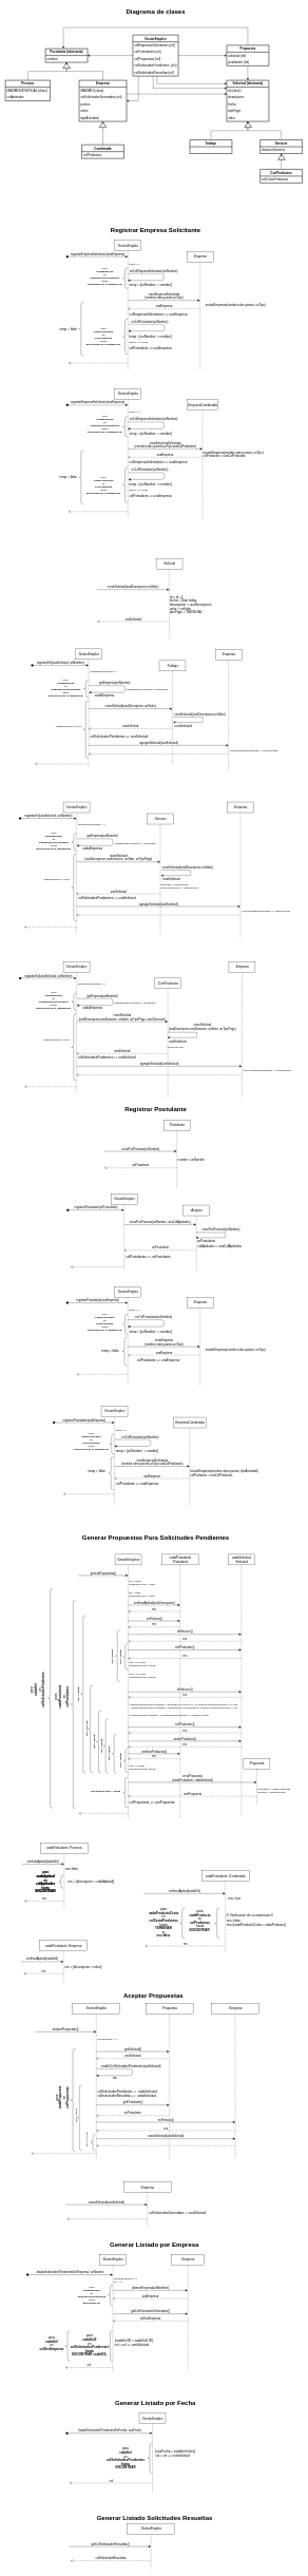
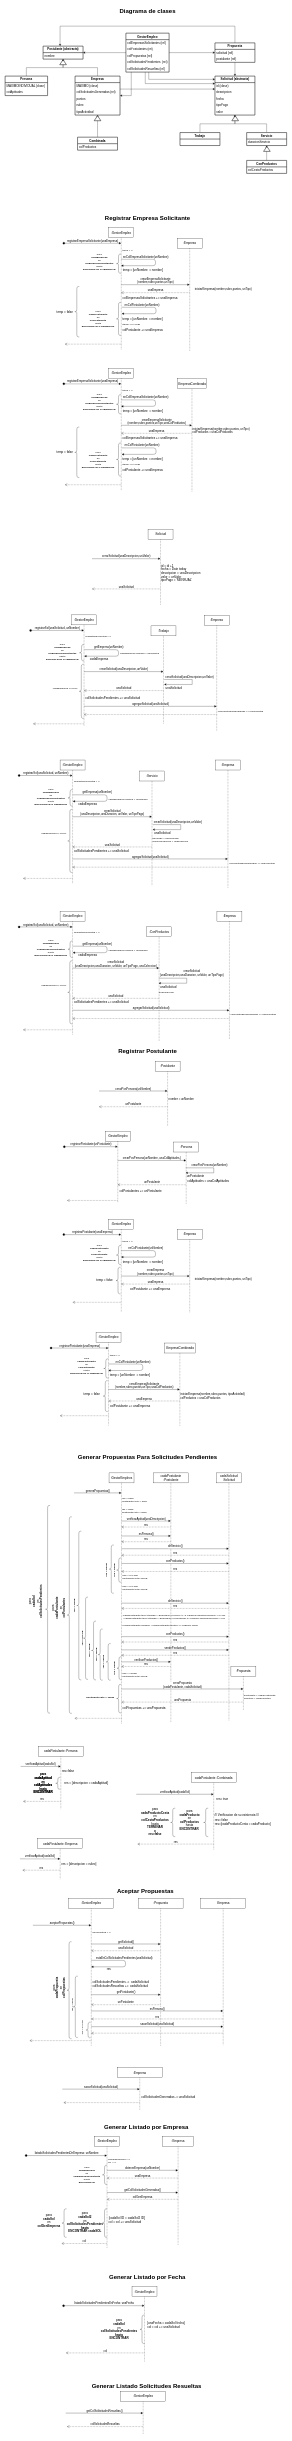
- <mxCell id="81" value=":Aceptar" style="shape=umlLifeline;perimeter=lifelinePerimeter;whiteSpace=wrap;html=1;container=1;collapsible=0;recursiveResize=0;outlineConnect=0;" parent="1" vertex="1"><mxGeometry x="695" y="4567.33" width="100" height="247" as="geometry" /></mxCell>
+ <mxCell id="81" value=":Persona" style="shape=umlLifeline;perimeter=lifelinePerimeter;whiteSpace=wrap;html=1;container=1;collapsible=0;recursiveResize=0;outlineConnect=0;" parent="1" vertex="1"><mxGeometry x="695" y="4567.33" width="100" height="247" as="geometry" /></mxCell>
